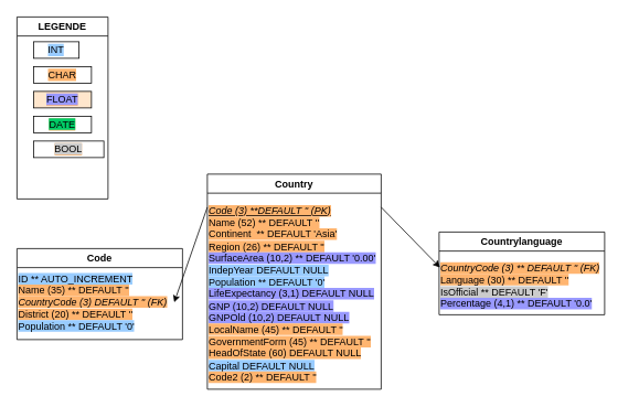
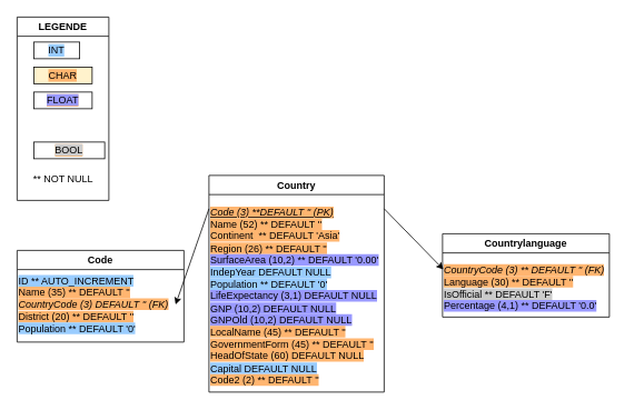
- <mxCell id="4" value="CHAR" style="rounded=0;whiteSpace=wrap;html=1;labelBackgroundColor=#FFB570;" vertex="1" parent="2"><mxGeometry x="20" y="60" width="70" height="20" as="geometry" /></mxCell>
+ <mxCell id="4" value="CHAR" style="rounded=0;whiteSpace=wrap;html=1;labelBackgroundColor=#FFB570;fillColor=#fff2cc;" vertex="1" parent="2"><mxGeometry x="20" y="60" width="70" height="20" as="geometry" /></mxCell>
- <mxCell id="5" value="&lt;span style=&quot;background-color: rgb(153, 153, 255);&quot;&gt;FLOAT&lt;/span&gt;" style="rounded=0;whiteSpace=wrap;html=1;labelBackgroundColor=#FFB570;fillColor=#ffe6cc;" vertex="1" parent="2"><mxGeometry x="20" y="90" width="70" height="20" as="geometry" /></mxCell>
+ <mxCell id="5" value="&lt;span style=&quot;background-color: rgb(153, 153, 255);&quot;&gt;FLOAT&lt;/span&gt;" style="rounded=0;whiteSpace=wrap;html=1;labelBackgroundColor=#FFB570;" vertex="1" parent="2"><mxGeometry x="20" y="90" width="70" height="20" as="geometry" /></mxCell>
- <mxCell id="7" value="&lt;span style=&quot;background-color: rgb(0, 204, 102);&quot;&gt;DATE&lt;/span&gt;" style="rounded=0;whiteSpace=wrap;html=1;labelBackgroundColor=#FFB570;" vertex="1" parent="2"><mxGeometry x="20" y="120" width="70" height="20" as="geometry" /></mxCell>
+ <mxCell id="6" value="** NOT NULL" style="text;html=1;align=center;verticalAlign=middle;resizable=0;points=[];autosize=1;strokeColor=none;fillColor=none;" vertex="1" parent="2"><mxGeometry x="5" y="180" width="100" height="30" as="geometry" /></mxCell>
